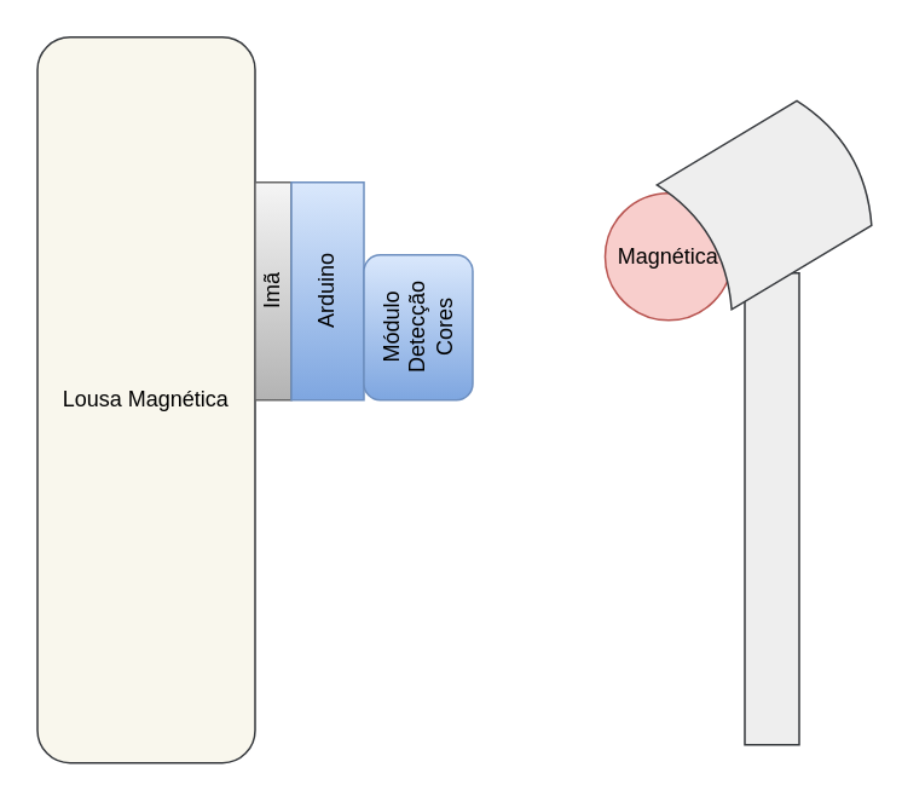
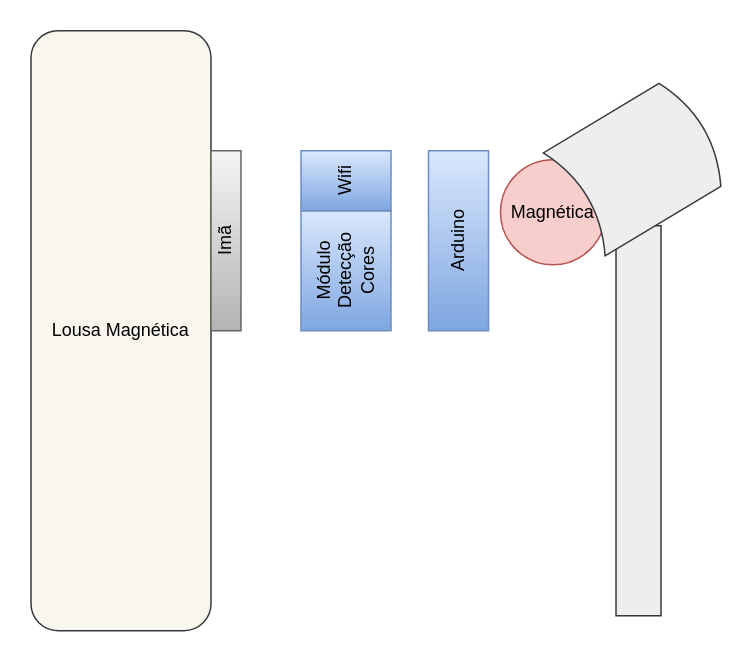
+ <mxCell id="7" value="Wifi" style="rounded=0;whiteSpace=wrap;html=1;horizontal=0;fillColor=#dae8fc;strokeColor=#6c8ebf;gradientColor=#7ea6e0;" vertex="1" parent="1"><mxGeometry x="200" y="100" width="60" height="40" as="geometry" /></mxCell>
- <mxCell id="5" value="Arduino" style="rounded=0;whiteSpace=wrap;html=1;horizontal=0;fillColor=#dae8fc;strokeColor=#6c8ebf;gradientColor=#7ea6e0;" vertex="1" parent="1"><mxGeometry x="160" y="100" width="40" height="120" as="geometry" /></mxCell>
+ <mxCell id="5" value="Arduino" style="rounded=0;whiteSpace=wrap;html=1;horizontal=0;fillColor=#dae8fc;strokeColor=#6c8ebf;gradientColor=#7ea6e0;" vertex="1" parent="1"><mxGeometry x="285" y="100" width="40" height="120" as="geometry" /></mxCell>
- <mxCell id="6" value="Módulo Detecção Cores" style="whiteSpace=wrap;html=1;horizontal=0;fillColor=#dae8fc;strokeColor=#6c8ebf;gradientColor=#7ea6e0;rounded=1;" vertex="1" parent="1"><mxGeometry x="200" y="140" width="60" height="80" as="geometry" /></mxCell>
+ <mxCell id="6" value="Módulo Detecção Cores" style="rounded=0;whiteSpace=wrap;html=1;horizontal=0;fillColor=#dae8fc;strokeColor=#6c8ebf;gradientColor=#7ea6e0;" vertex="1" parent="1"><mxGeometry x="200" y="140" width="60" height="80" as="geometry" /></mxCell>
